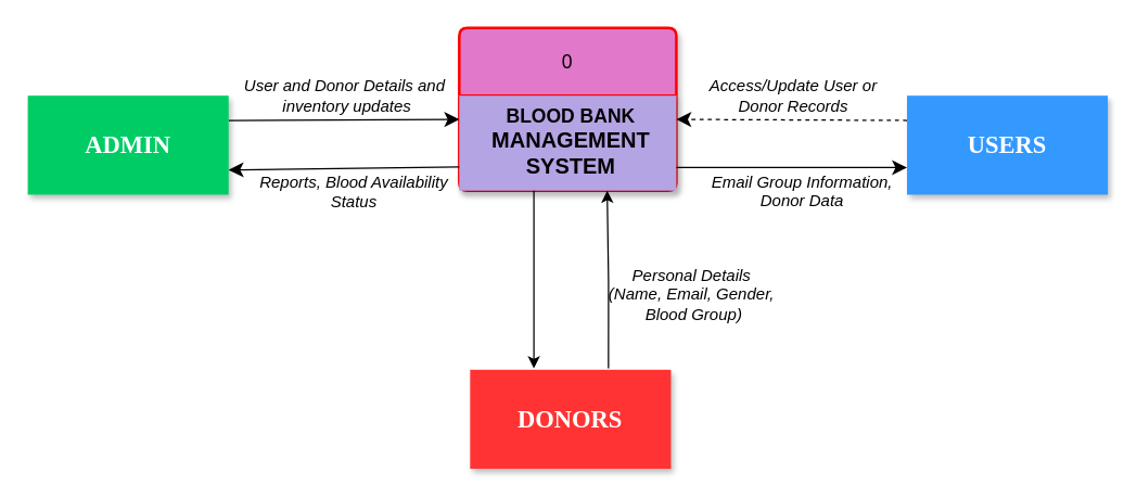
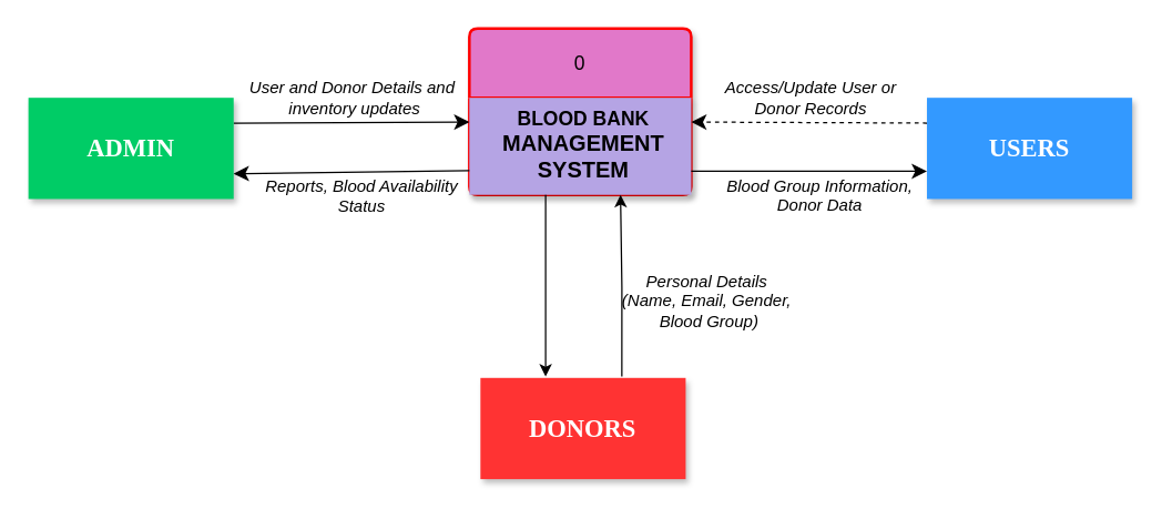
- <mxCell id="15" value="&lt;div align=&quot;center&quot;&gt;&lt;i&gt;Email Group Information,&lt;br&gt;&lt;/i&gt;&lt;/div&gt;&lt;div align=&quot;center&quot;&gt;&lt;i&gt;Donor Data&lt;/i&gt;&lt;/div&gt;" style="text;whiteSpace=wrap;html=1;align=center;" parent="1" vertex="1"><mxGeometry x="514" y="120" width="154" height="36" as="geometry" /></mxCell>
+ <mxCell id="15" value="&lt;div align=&quot;center&quot;&gt;&lt;i&gt;Blood Group Information,&lt;br&gt;&lt;/i&gt;&lt;/div&gt;&lt;div align=&quot;center&quot;&gt;&lt;i&gt;Donor Data&lt;/i&gt;&lt;/div&gt;" style="text;whiteSpace=wrap;html=1;align=center;" parent="1" vertex="1"><mxGeometry x="514" y="120" width="154" height="36" as="geometry" /></mxCell>
